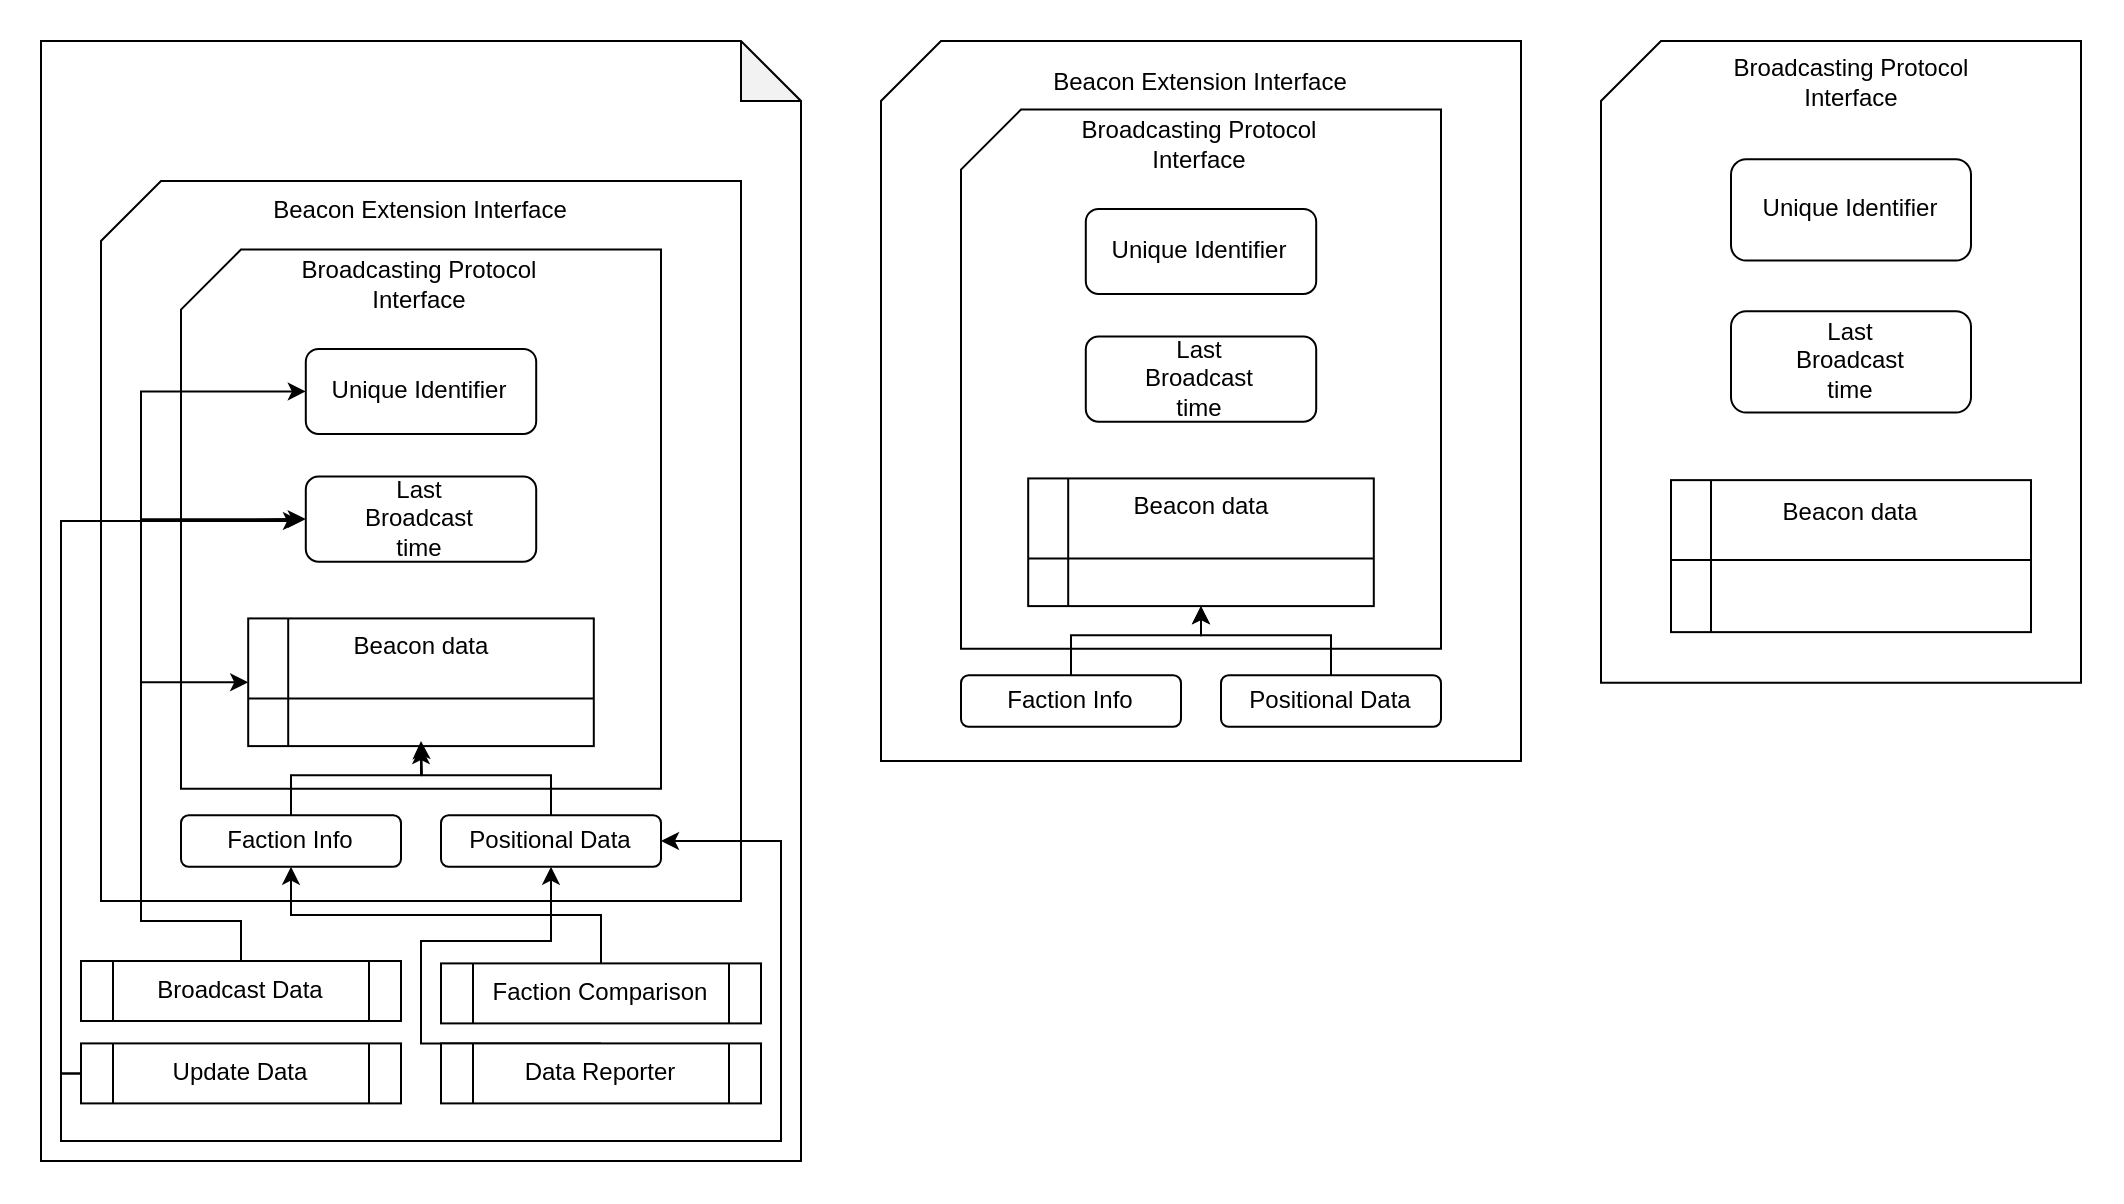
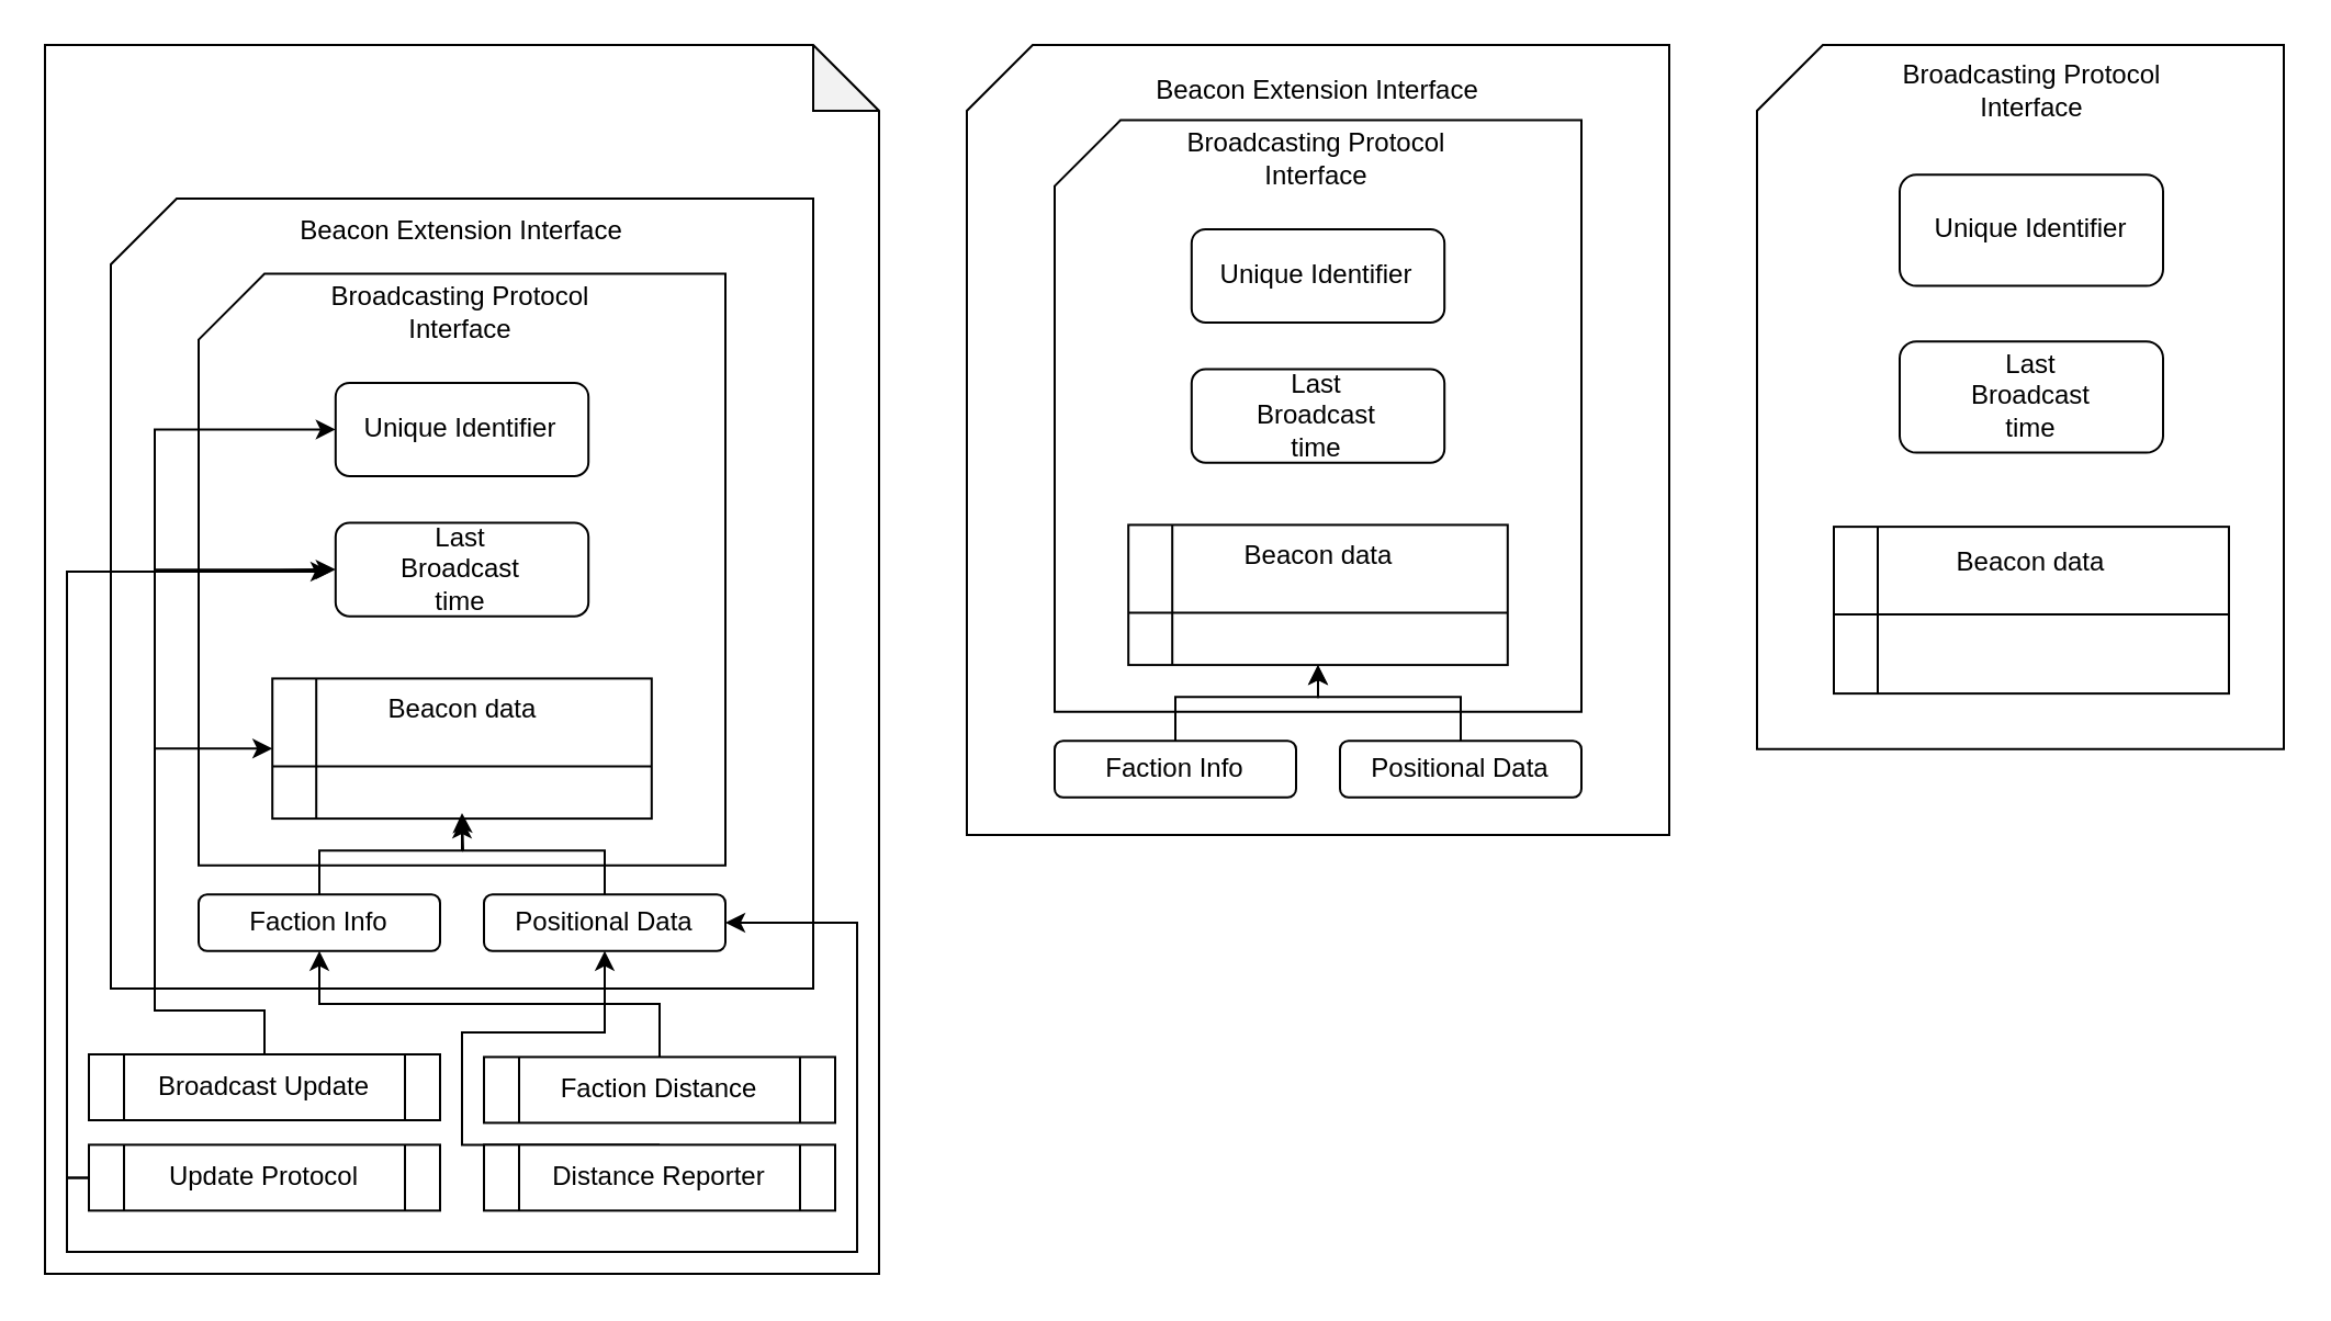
- <mxCell id="47" value="Broadcast Data" style="shape=process;whiteSpace=wrap;html=1;backgroundOutline=1;" vertex="1" parent="26"><mxGeometry x="20" y="460" width="160" height="30" as="geometry" /></mxCell>
+ <mxCell id="47" value="Broadcast Update" style="shape=process;whiteSpace=wrap;html=1;backgroundOutline=1;" vertex="1" parent="26"><mxGeometry x="20" y="460" width="160" height="30" as="geometry" /></mxCell>
- <mxCell id="52" value="Faction Comparison" style="shape=process;whiteSpace=wrap;html=1;backgroundOutline=1;" vertex="1" parent="26"><mxGeometry x="200" y="461.2" width="160" height="30" as="geometry" /></mxCell>
+ <mxCell id="52" value="Faction Distance" style="shape=process;whiteSpace=wrap;html=1;backgroundOutline=1;" vertex="1" parent="26"><mxGeometry x="200" y="461.2" width="160" height="30" as="geometry" /></mxCell>
- <mxCell id="50" value="Update Data" style="shape=process;whiteSpace=wrap;html=1;backgroundOutline=1;" vertex="1" parent="26"><mxGeometry x="20" y="501.2" width="160" height="30" as="geometry" /></mxCell>
+ <mxCell id="50" value="Update Protocol" style="shape=process;whiteSpace=wrap;html=1;backgroundOutline=1;" vertex="1" parent="26"><mxGeometry x="20" y="501.2" width="160" height="30" as="geometry" /></mxCell>
- <mxCell id="54" value="Data Reporter" style="shape=process;whiteSpace=wrap;html=1;backgroundOutline=1;" vertex="1" parent="26"><mxGeometry x="200" y="501.2" width="160" height="30" as="geometry" /></mxCell>
+ <mxCell id="54" value="Distance Reporter" style="shape=process;whiteSpace=wrap;html=1;backgroundOutline=1;" vertex="1" parent="26"><mxGeometry x="200" y="501.2" width="160" height="30" as="geometry" /></mxCell>
